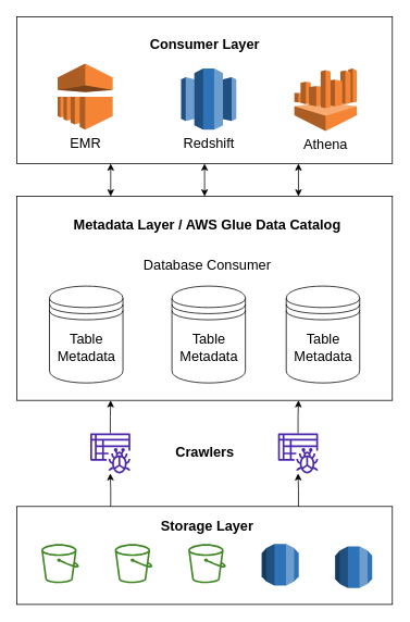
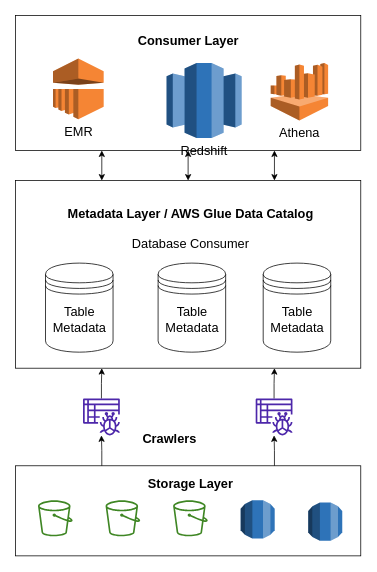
- <mxCell id="34" value="Redshift" style="outlineConnect=0;dashed=0;verticalLabelPosition=bottom;verticalAlign=top;align=center;html=1;shape=mxgraph.aws3.redshift;fillColor=#2E73B8;gradientColor=none;fontSize=17;" vertex="1" parent="1"><mxGeometry x="221.25" y="83.5" width="67.5" height="75" as="geometry" /></mxCell>
+ <mxCell id="34" value="Redshift" style="outlineConnect=0;dashed=0;verticalLabelPosition=bottom;verticalAlign=top;align=center;html=1;shape=mxgraph.aws3.redshift;fillColor=#2E73B8;gradientColor=none;fontSize=17;" vertex="1" parent="1"><mxGeometry x="221.25" y="83.5" width="100" height="100" as="geometry" /></mxCell>
- <mxCell id="18" value="Metadata Layer / AWS Glue Data Catalog" style="text;html=1;align=center;verticalAlign=middle;resizable=0;points=[];autosize=1;strokeColor=none;fillColor=none;fontSize=17;fontStyle=1" vertex="1" parent="16"><mxGeometry x="58.08" y="20.833" width="350" height="30" as="geometry" /></mxCell>
+ <mxCell id="18" value="Metadata Layer / AWS Glue Data Catalog" style="text;html=1;align=center;verticalAlign=middle;resizable=0;points=[];autosize=1;strokeColor=none;fillColor=none;fontSize=17;fontStyle=1" vertex="1" parent="16"><mxGeometry x="58.08" y="30.833" width="350" height="30" as="geometry" /></mxCell>
- <mxCell id="30" value="Crawlers" style="text;html=1;align=center;verticalAlign=middle;resizable=0;points=[];autosize=1;strokeColor=none;fillColor=none;fontSize=17;fontStyle=1" vertex="1" parent="1"><mxGeometry x="200" y="540" width="100" height="30" as="geometry" /></mxCell>
+ <mxCell id="30" value="Crawlers" style="text;html=1;align=center;verticalAlign=middle;resizable=0;points=[];autosize=1;strokeColor=none;fillColor=none;fontSize=17;fontStyle=1" vertex="1" parent="1"><mxGeometry x="175" y="570" width="100" height="30" as="geometry" /></mxCell>
